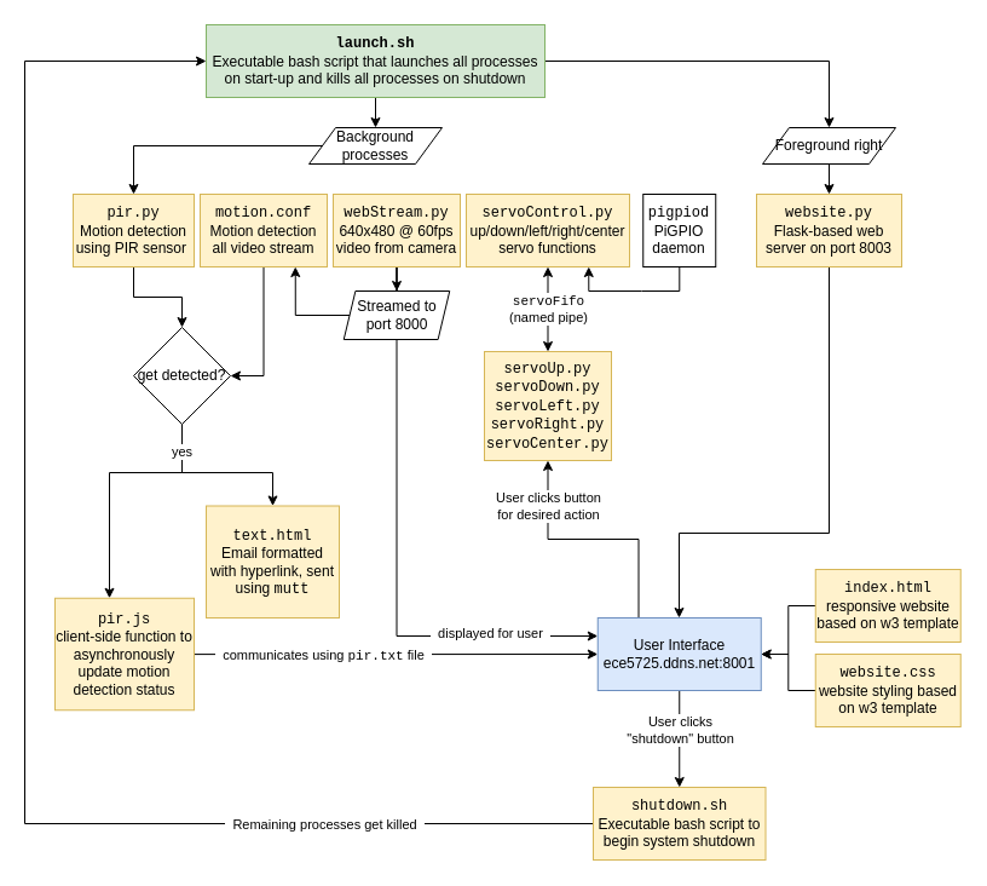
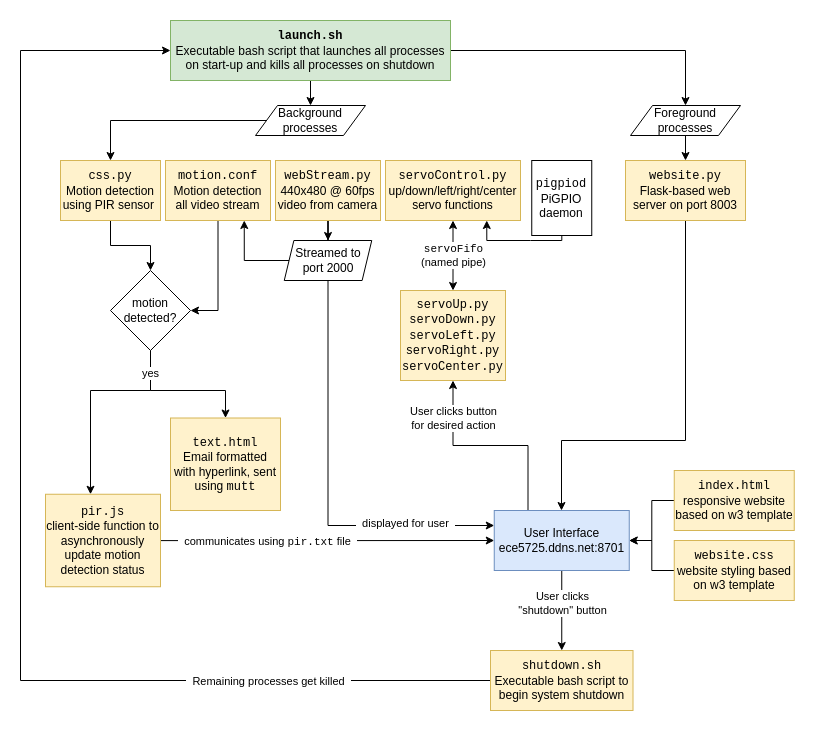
- <mxCell id="8" value="Foreground right" style="shape=parallelogram;perimeter=parallelogramPerimeter;whiteSpace=wrap;html=1;" vertex="1" parent="1"><mxGeometry x="630" y="105" width="110" height="30" as="geometry" /></mxCell>
+ <mxCell id="8" value="Foreground processes" style="shape=parallelogram;perimeter=parallelogramPerimeter;whiteSpace=wrap;html=1;" vertex="1" parent="1"><mxGeometry x="630" y="105" width="110" height="30" as="geometry" /></mxCell>
- <mxCell id="12" value="&lt;font face=&quot;Courier New&quot;&gt;pir.py&lt;/font&gt;&lt;br&gt;Motion detection using PIR sensor&amp;nbsp;" style="rounded=0;whiteSpace=wrap;html=1;fillColor=#fff2cc;strokeColor=#d6b656;" vertex="1" parent="1"><mxGeometry x="60" y="160" width="100" height="60" as="geometry" /></mxCell>
+ <mxCell id="12" value="&lt;font face=&quot;Courier New&quot;&gt;css.py&lt;/font&gt;&lt;br&gt;Motion detection using PIR sensor&amp;nbsp;" style="rounded=0;whiteSpace=wrap;html=1;fillColor=#fff2cc;strokeColor=#d6b656;" vertex="1" parent="1"><mxGeometry x="60" y="160" width="100" height="60" as="geometry" /></mxCell>
- <mxCell id="45" value="&lt;font face=&quot;Courier New&quot;&gt;webStream.py&lt;/font&gt;&lt;br&gt;640x480 @ 60fps video from camera" style="rounded=0;whiteSpace=wrap;html=1;fillColor=#fff2cc;strokeColor=#d6b656;" vertex="1" parent="1"><mxGeometry x="275" y="160" width="105" height="60" as="geometry" /></mxCell>
+ <mxCell id="45" value="&lt;font face=&quot;Courier New&quot;&gt;webStream.py&lt;/font&gt;&lt;br&gt;440x480 @ 60fps video from camera" style="rounded=0;whiteSpace=wrap;html=1;fillColor=#fff2cc;strokeColor=#d6b656;" vertex="1" parent="1"><mxGeometry x="275" y="160" width="105" height="60" as="geometry" /></mxCell>
- <mxCell id="10" value="&lt;font face=&quot;Courier New&quot;&gt;pigpiod&lt;/font&gt;&lt;br&gt;PiGPIO daemon" style="rounded=0;whiteSpace=wrap;html=1;" vertex="1" parent="1"><mxGeometry x="531.25" y="160" width="60" height="60" as="geometry" /></mxCell>
+ <mxCell id="10" value="&lt;font face=&quot;Courier New&quot;&gt;pigpiod&lt;/font&gt;&lt;br&gt;PiGPIO daemon" style="rounded=0;whiteSpace=wrap;html=1;" vertex="1" parent="1"><mxGeometry x="531.25" y="160" width="60" height="75" as="geometry" /></mxCell>
- <mxCell id="36" value="Streamed to port 8000" style="shape=parallelogram;perimeter=parallelogramPerimeter;whiteSpace=wrap;html=1;size=0.11;" vertex="1" parent="1"><mxGeometry x="283.75" y="240" width="87.5" height="40" as="geometry" /></mxCell>
+ <mxCell id="36" value="Streamed to port 2000" style="shape=parallelogram;perimeter=parallelogramPerimeter;whiteSpace=wrap;html=1;size=0.11;" vertex="1" parent="1"><mxGeometry x="283.75" y="240" width="87.5" height="40" as="geometry" /></mxCell>
- <mxCell id="40" value="get detected?" style="rhombus;whiteSpace=wrap;html=1;" vertex="1" parent="1"><mxGeometry x="110" y="270" width="80" height="80" as="geometry" /></mxCell>
+ <mxCell id="40" value="motion detected?" style="rhombus;whiteSpace=wrap;html=1;" vertex="1" parent="1"><mxGeometry x="110" y="270" width="80" height="80" as="geometry" /></mxCell>
- <mxCell id="22" value="User Interface&lt;br&gt;ece5725.ddns.net:8001" style="rounded=0;whiteSpace=wrap;html=1;fillColor=#dae8fc;strokeColor=#6c8ebf;" vertex="1" parent="1"><mxGeometry x="493.75" y="510" width="135" height="60" as="geometry" /></mxCell>
+ <mxCell id="22" value="User Interface&lt;br&gt;ece5725.ddns.net:8701" style="rounded=0;whiteSpace=wrap;html=1;fillColor=#dae8fc;strokeColor=#6c8ebf;" vertex="1" parent="1"><mxGeometry x="493.75" y="510" width="135" height="60" as="geometry" /></mxCell>
